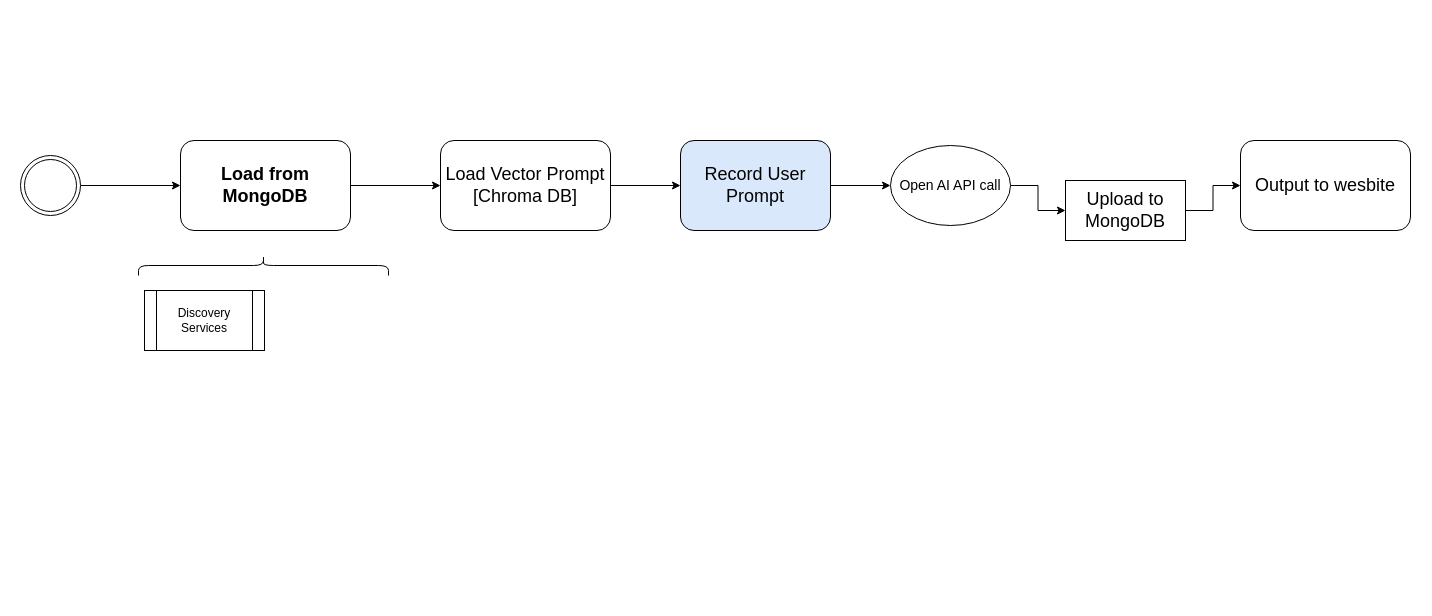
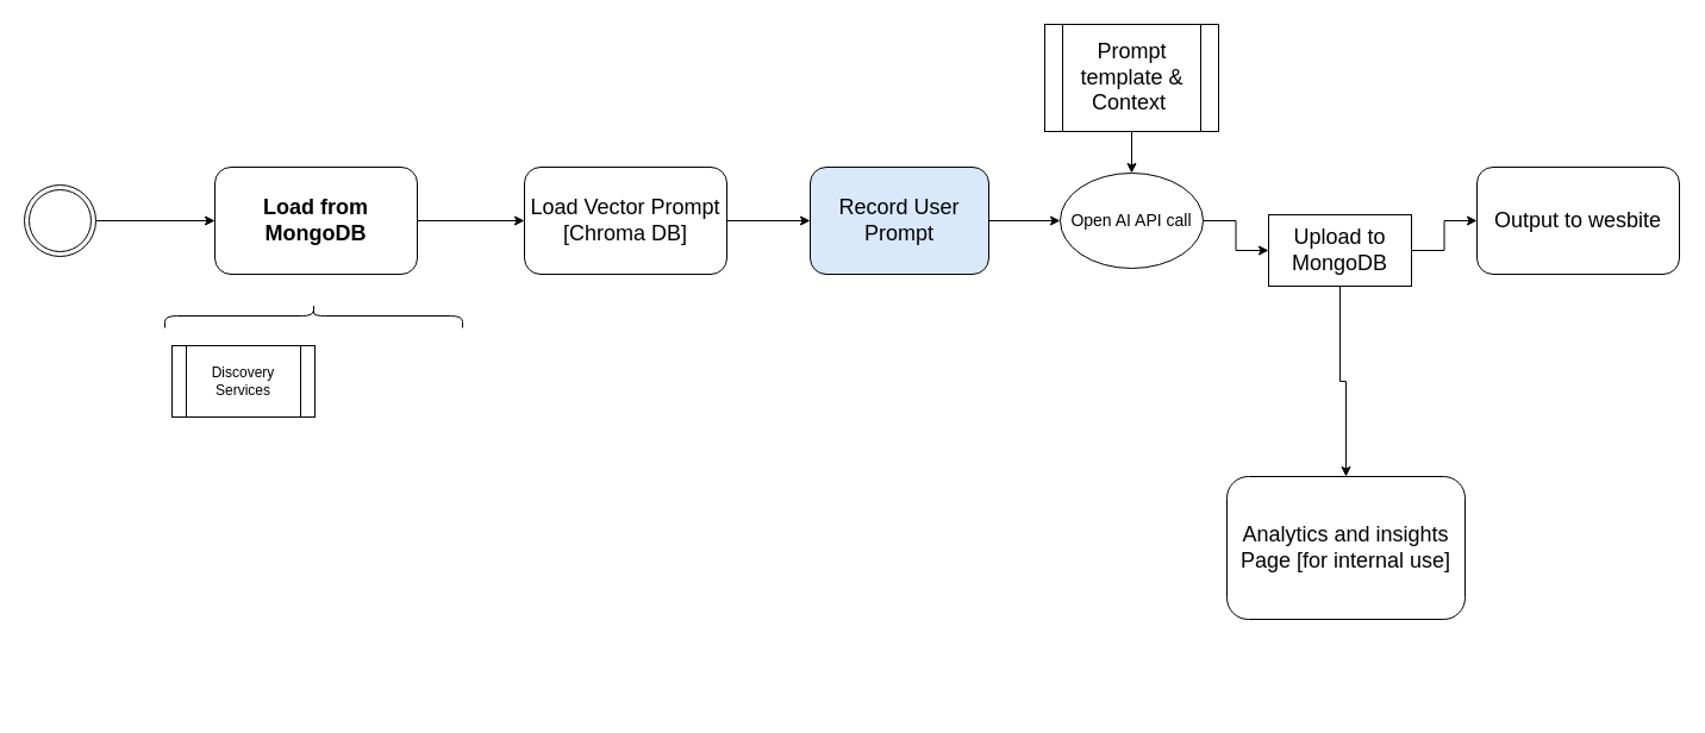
+ <mxCell id="17" value="&lt;font style=&quot;font-size: 18px;&quot;&gt;Prompt template &amp;amp; Context&amp;nbsp;&lt;/font&gt;" style="shape=process;whiteSpace=wrap;html=1;backgroundOutline=1;" vertex="1" parent="1"><mxGeometry x="877" y="20" width="146" height="90" as="geometry" /></mxCell>
+ <mxCell id="16" style="edgeStyle=orthogonalEdgeStyle;rounded=0;orthogonalLoop=1;jettySize=auto;html=1;" edge="1" parent="1" source="17" target="15"><mxGeometry relative="1" as="geometry" /></mxCell>
+ <mxCell id="18" style="edgeStyle=orthogonalEdgeStyle;rounded=0;orthogonalLoop=1;jettySize=auto;html=1;entryX=0.5;entryY=0;entryDx=0;entryDy=0;" edge="1" parent="1" source="20" target="24"><mxGeometry relative="1" as="geometry" /></mxCell>
+ <mxCell id="24" value="&lt;font style=&quot;font-size: 18px;&quot;&gt;Analytics and insights&lt;br&gt;Page [for internal use]&lt;/font&gt;" style="rounded=1;whiteSpace=wrap;html=1;" vertex="1" parent="1"><mxGeometry x="1030" y="400" width="200" height="120" as="geometry" /></mxCell>
